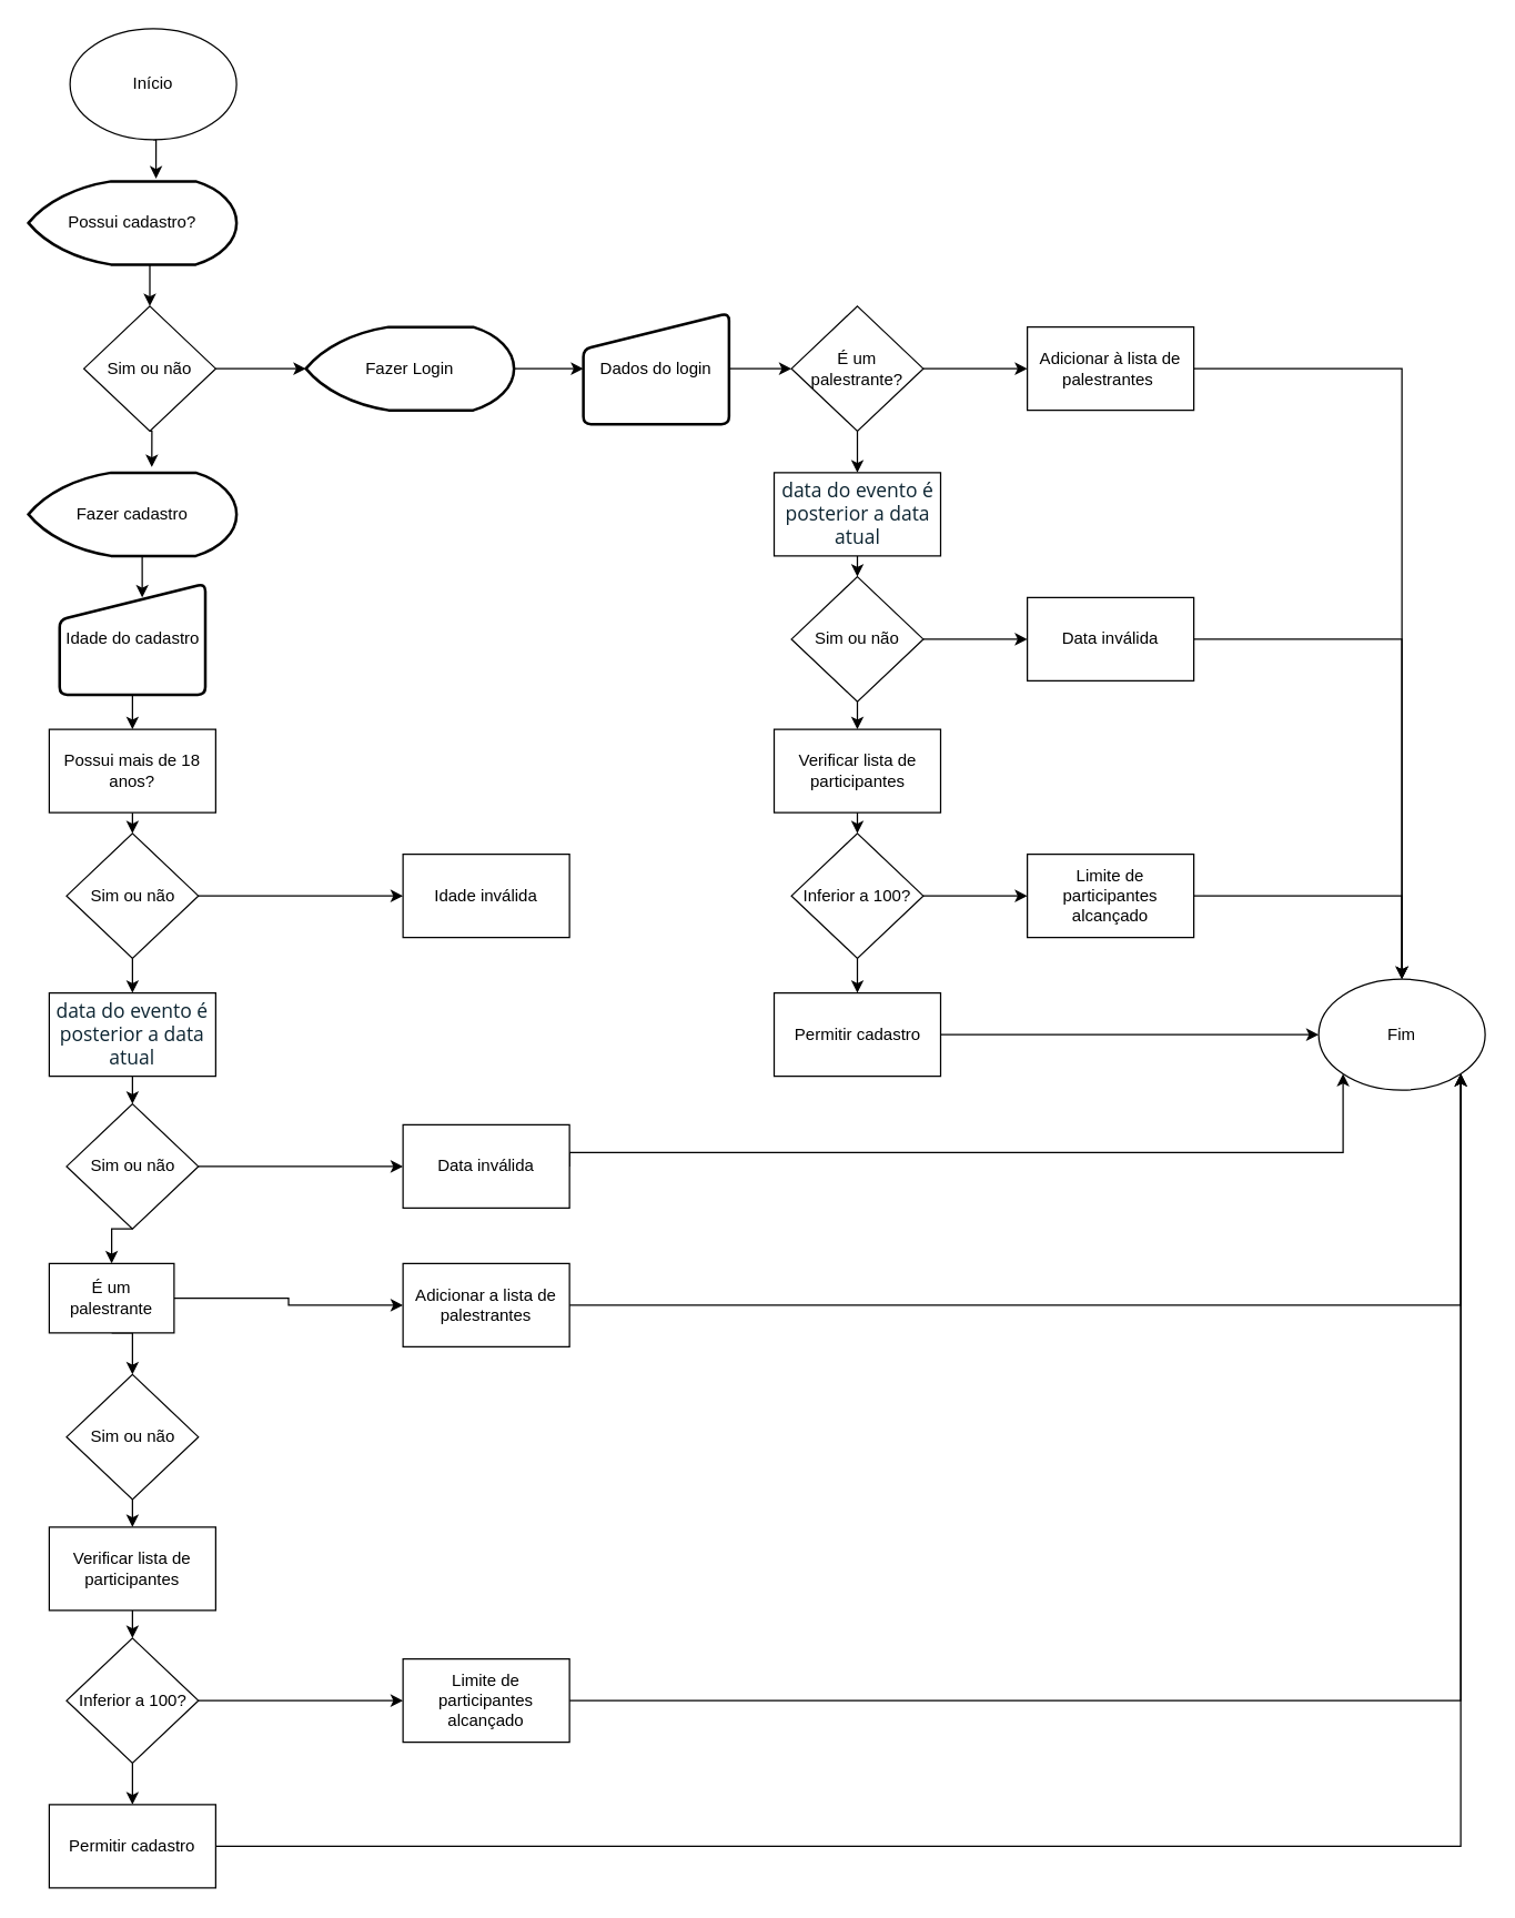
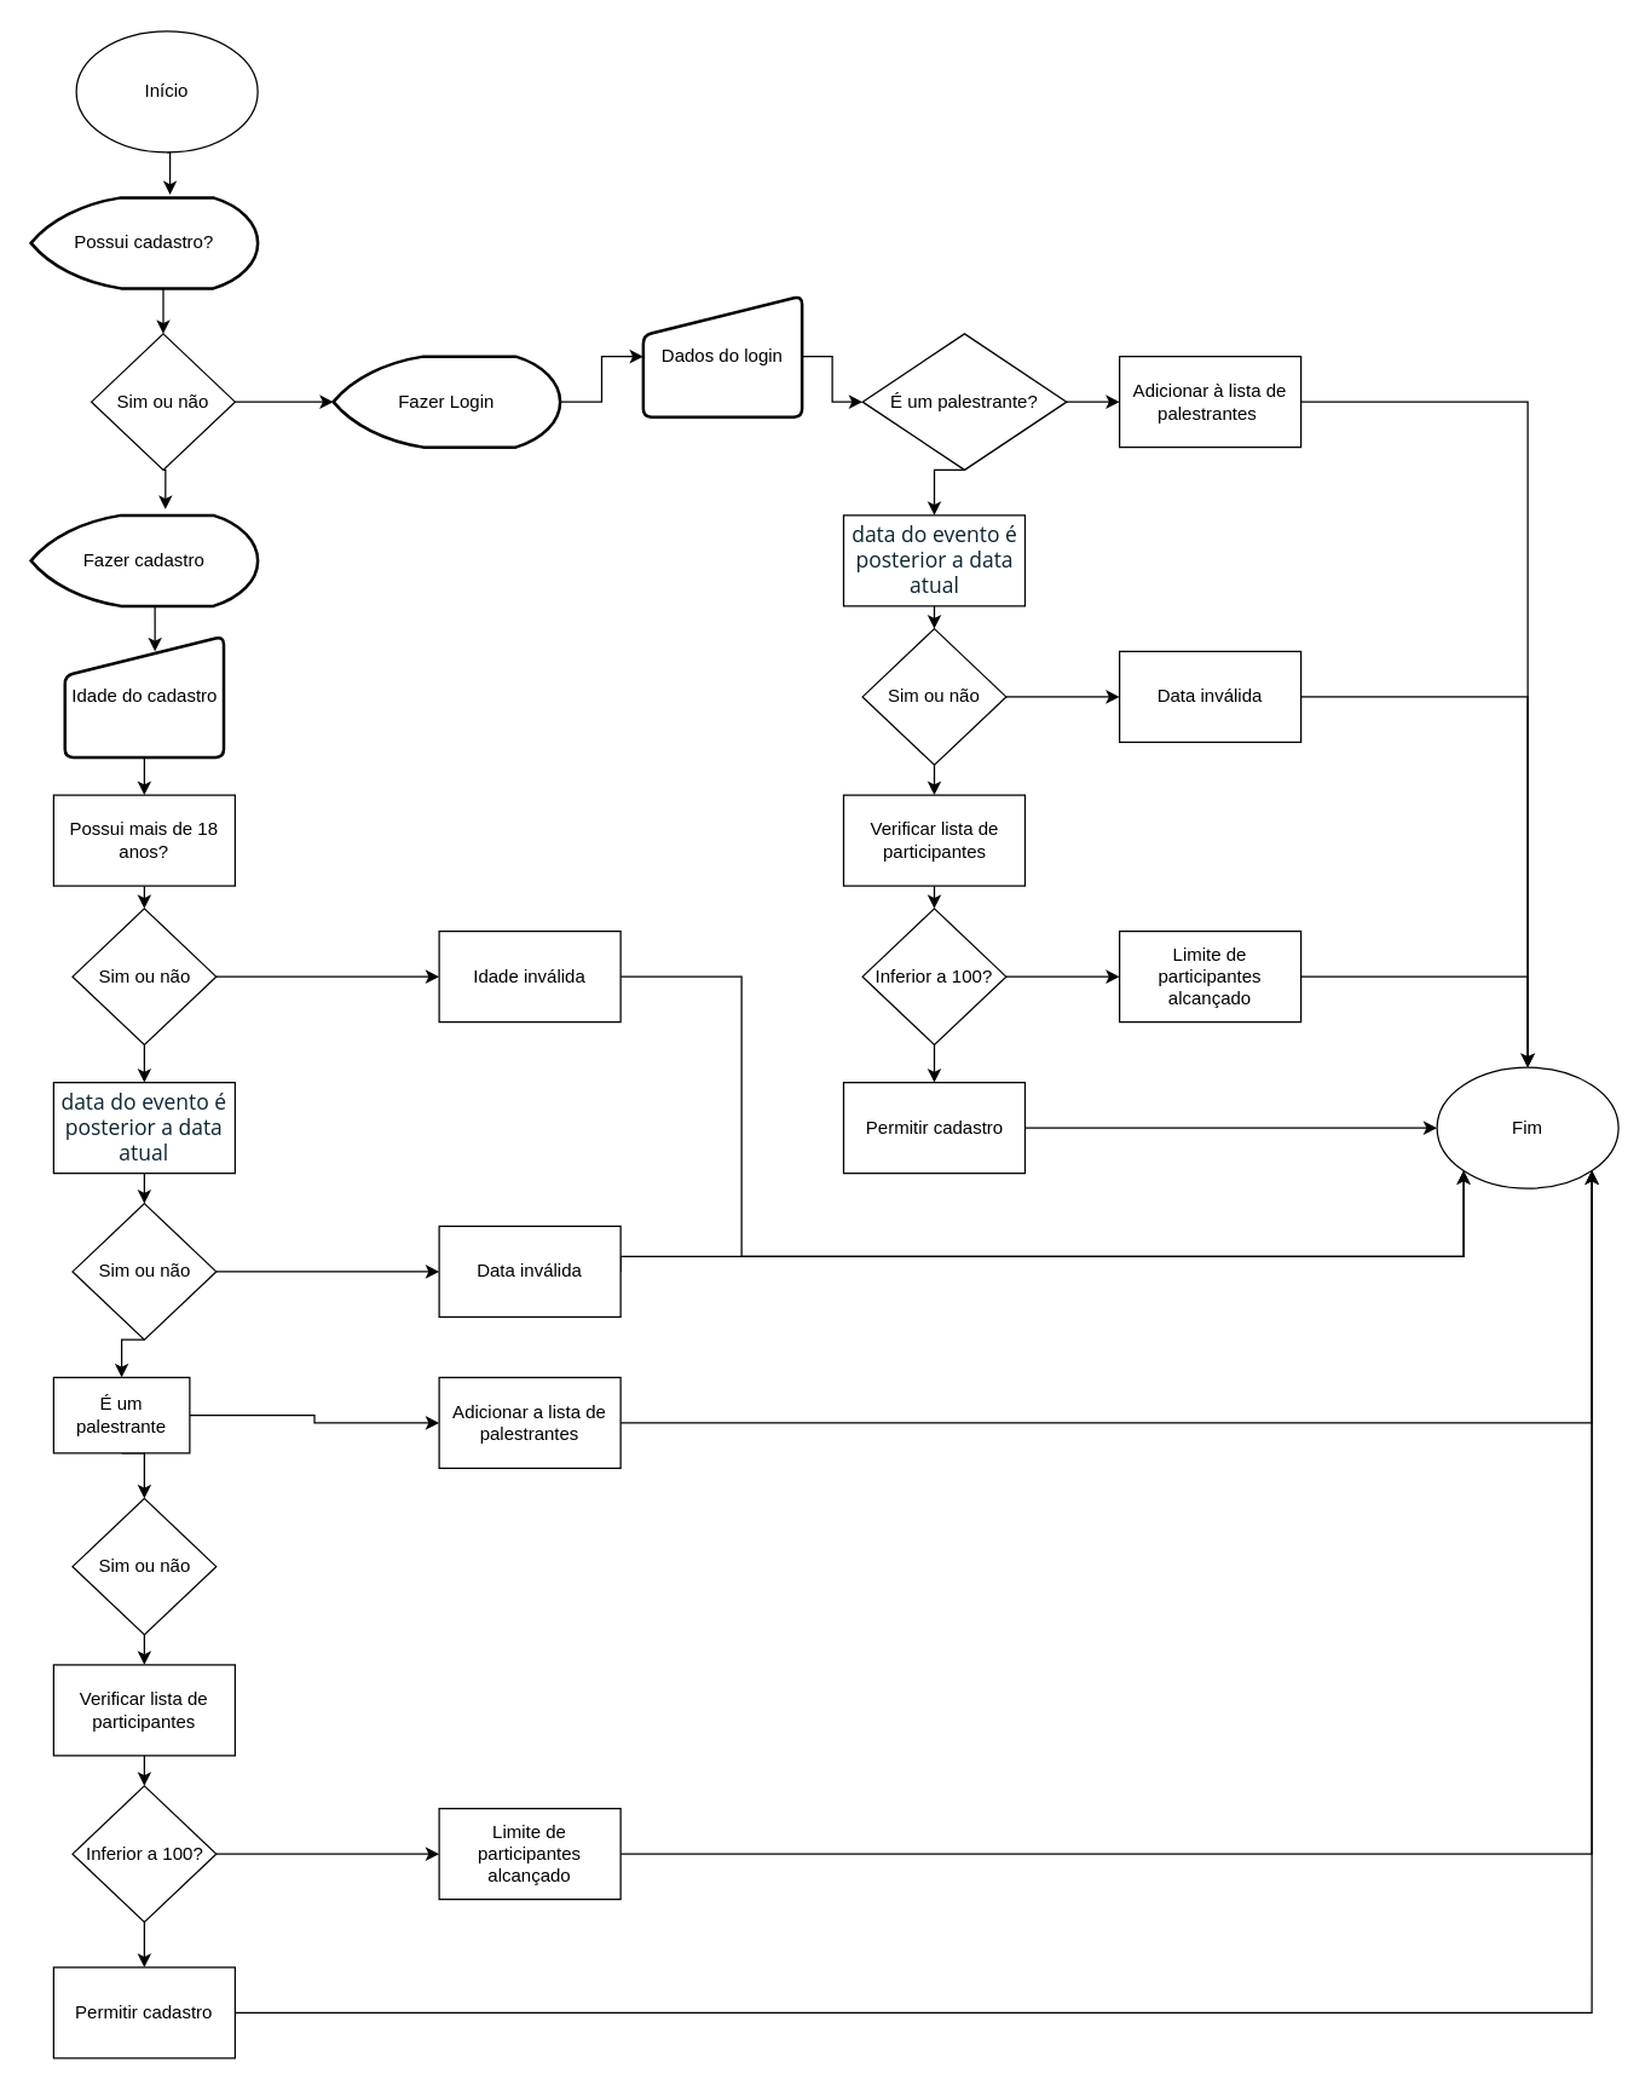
- <mxCell id="16" value="Dados do login" style="html=1;strokeWidth=2;shape=manualInput;whiteSpace=wrap;rounded=1;size=26;arcSize=11;" vertex="1" parent="1"><mxGeometry x="420" y="225" width="105" height="80" as="geometry" /></mxCell>
+ <mxCell id="16" value="Dados do login" style="html=1;strokeWidth=2;shape=manualInput;whiteSpace=wrap;rounded=1;size=26;arcSize=11;" vertex="1" parent="1"><mxGeometry x="425" y="195" width="105" height="80" as="geometry" /></mxCell>
- <mxCell id="19" value="É um palestrante?" style="rhombus;whiteSpace=wrap;html=1;" vertex="1" parent="1"><mxGeometry x="570" y="220" width="95" height="90" as="geometry" /></mxCell>
+ <mxCell id="19" value="É um palestrante?" style="rhombus;whiteSpace=wrap;html=1;" vertex="1" parent="1"><mxGeometry x="570" y="220" width="135" height="90" as="geometry" /></mxCell>
+ <mxCell id="61" style="edgeStyle=orthogonalEdgeStyle;rounded=0;orthogonalLoop=1;jettySize=auto;html=1;exitX=1;exitY=0.5;exitDx=0;exitDy=0;entryX=0;entryY=1;entryDx=0;entryDy=0;" edge="1" parent="1" source="62" target="24"><mxGeometry relative="1" as="geometry"><mxPoint x="980" y="830" as="targetPoint" /><Array as="points"><mxPoint x="490" y="645" /><mxPoint x="490" y="830" /><mxPoint x="968" y="830" /></Array></mxGeometry></mxCell>
